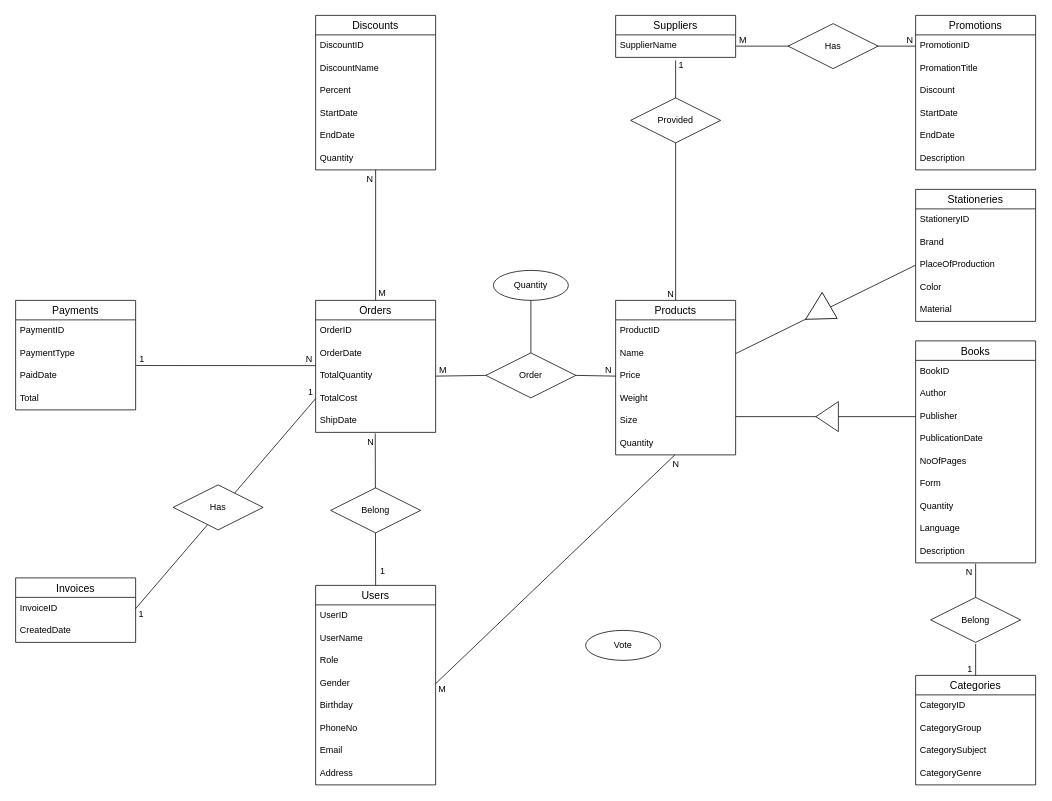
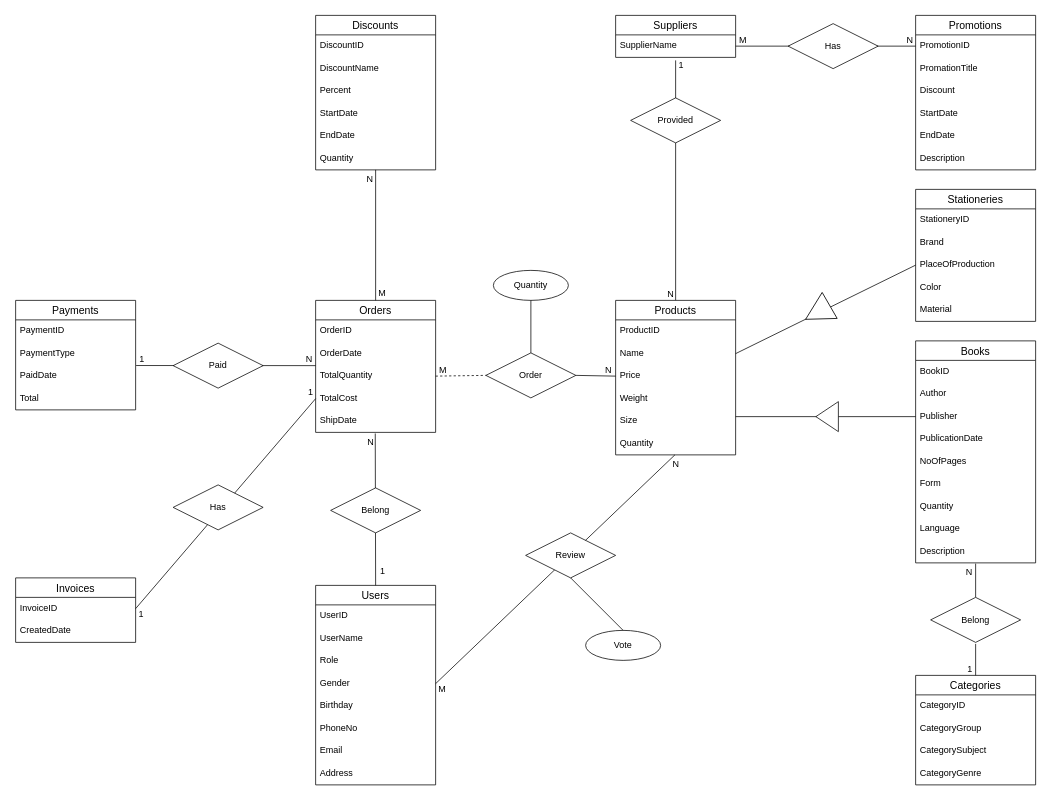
+ <mxCell id="70" value="Paid" style="shape=rhombus;perimeter=rhombusPerimeter;whiteSpace=wrap;html=1;align=center;" parent="1" vertex="1"><mxGeometry x="230" y="457" width="120" height="60" as="geometry" /></mxCell>
- <mxCell id="73" value="" style="endArrow=none;html=1;rounded=0;exitX=1;exitY=0.5;exitDx=0;exitDy=0;entryX=0;entryY=0.5;entryDx=0;entryDy=0;" parent="1" source="16" target="72" edge="1"><mxGeometry relative="1" as="geometry"><mxPoint x="580" y="501" as="sourcePoint" /><mxPoint x="820" y="501" as="targetPoint" /></mxGeometry></mxCell>
+ <mxCell id="73" value="" style="endArrow=none;html=1;rounded=0;exitX=1;exitY=0.5;exitDx=0;exitDy=0;entryX=0;entryY=0.5;entryDx=0;entryDy=0;dashed=1;" parent="1" source="16" target="72" edge="1"><mxGeometry relative="1" as="geometry"><mxPoint x="580" y="501" as="sourcePoint" /><mxPoint x="820" y="501" as="targetPoint" /></mxGeometry></mxCell>
+ <mxCell id="67" value="Review" style="shape=rhombus;perimeter=rhombusPerimeter;whiteSpace=wrap;html=1;align=center;" parent="1" vertex="1"><mxGeometry x="700" y="710" width="120" height="60" as="geometry" /></mxCell>
+ <mxCell id="69" value="" style="endArrow=none;html=1;rounded=0;entryX=0.5;entryY=0;entryDx=0;entryDy=0;exitX=0.5;exitY=1;exitDx=0;exitDy=0;" parent="1" source="67" target="68" edge="1"><mxGeometry relative="1" as="geometry"><mxPoint x="670" y="770" as="sourcePoint" /><mxPoint x="830" y="770" as="targetPoint" /></mxGeometry></mxCell>
